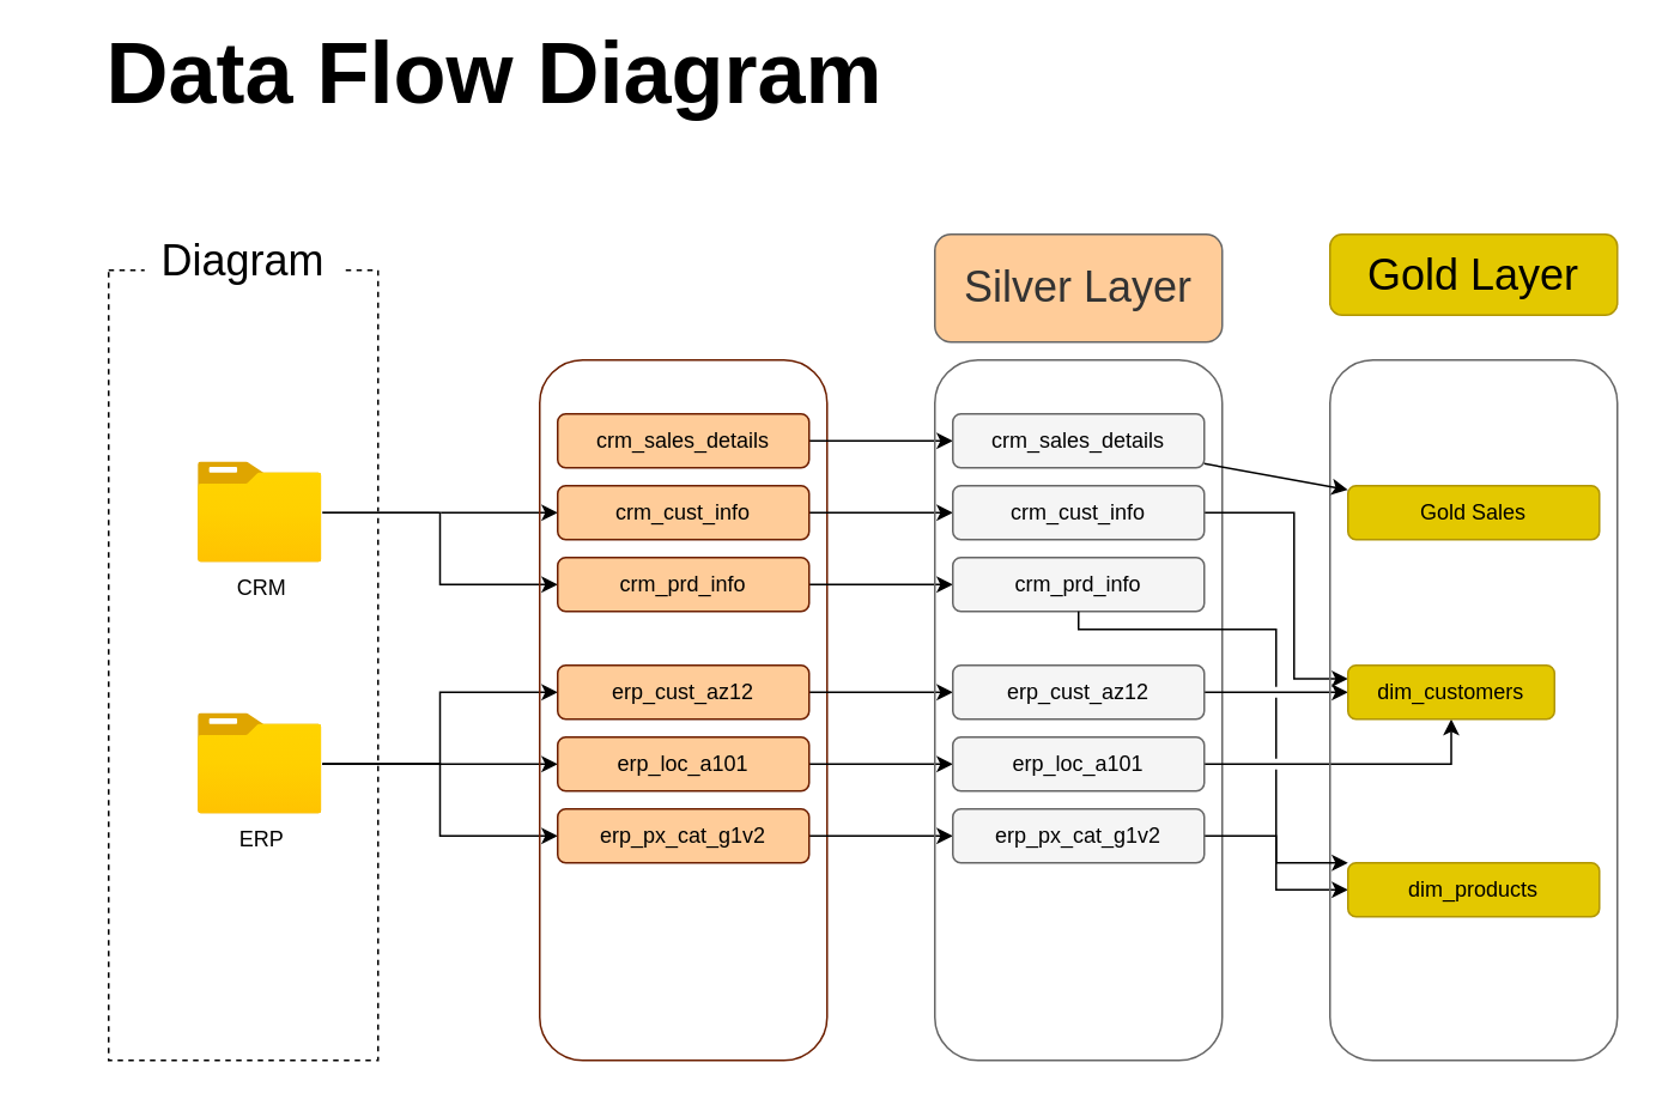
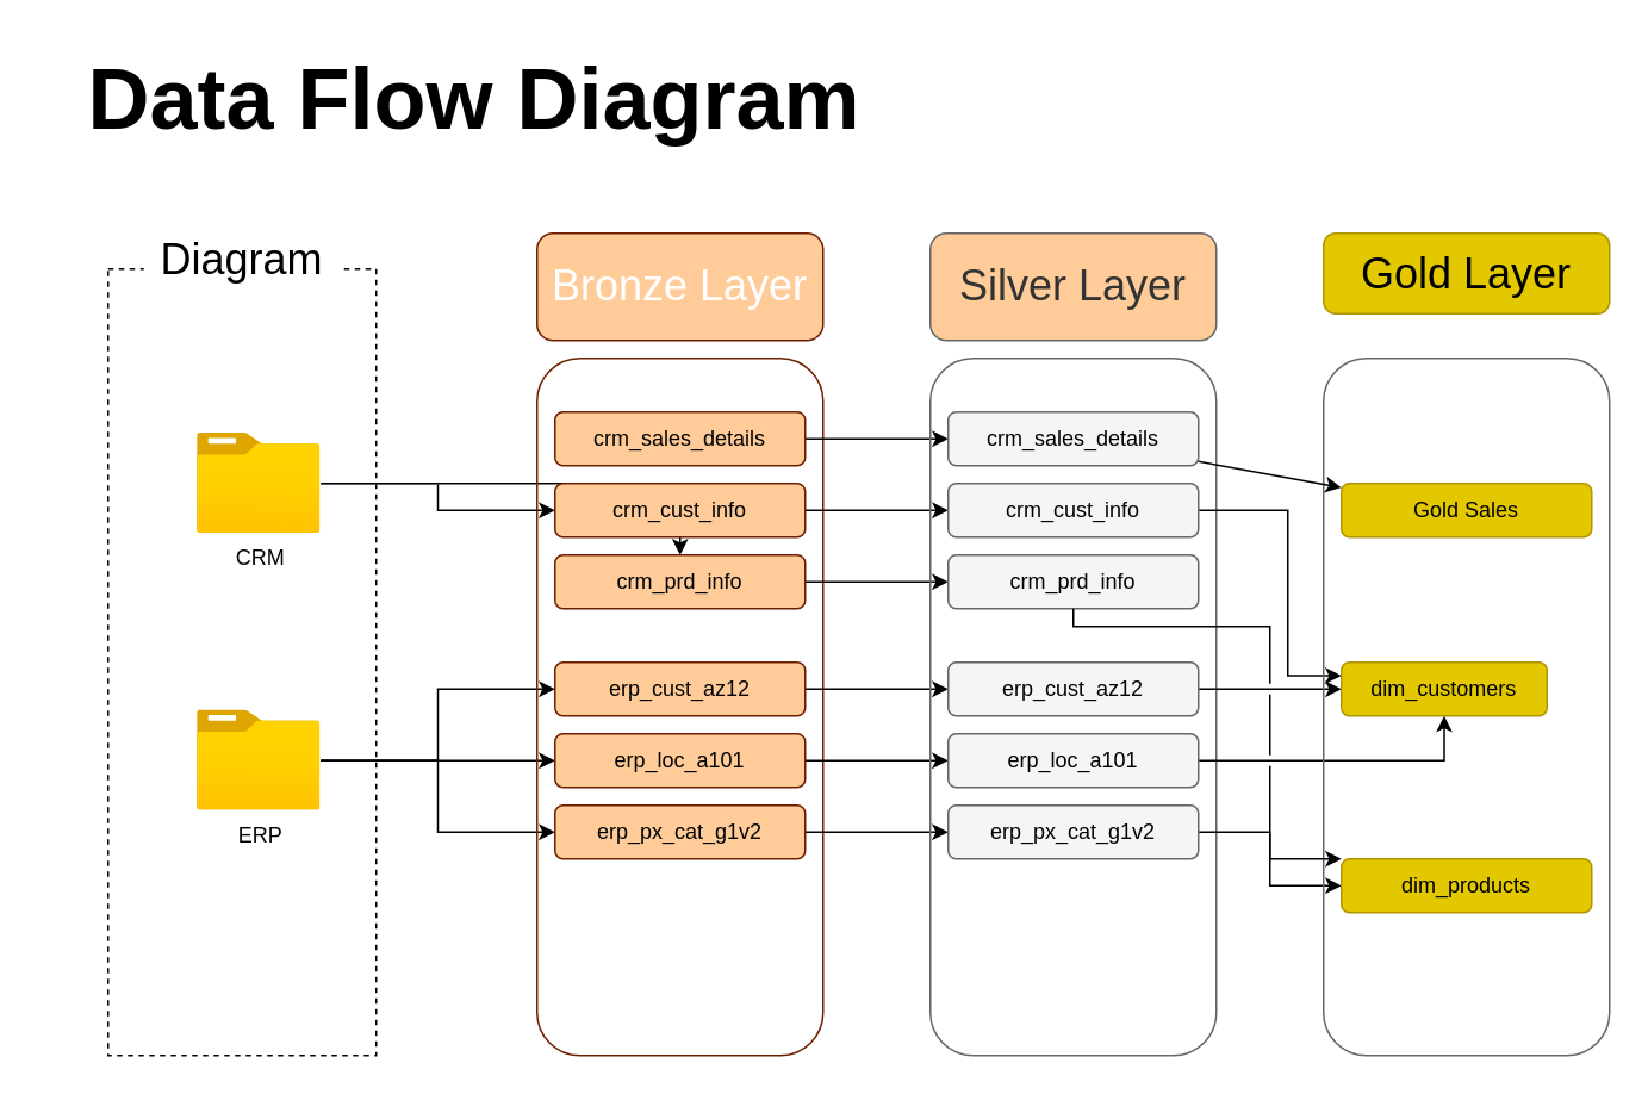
- <mxCell id="26" value="&lt;font style=&quot;font-size: 48px;&quot;&gt;Data Flow Diagram&lt;/font&gt;" style="text;html=1;align=center;verticalAlign=middle;whiteSpace=wrap;rounded=0;fontStyle=1" parent="1" vertex="1"><mxGeometry x="30" y="5" width="490" height="70" as="geometry" /></mxCell>
+ <mxCell id="26" value="&lt;font style=&quot;font-size: 48px;&quot;&gt;Data Flow Diagram&lt;/font&gt;" style="text;html=1;align=center;verticalAlign=middle;whiteSpace=wrap;rounded=0;fontStyle=1" parent="1" vertex="1"><mxGeometry y="20" width="490" height="70" as="geometry" x="20" /></mxCell>
+ <mxCell id="13" value="&lt;font style=&quot;font-size: 24px;&quot;&gt;Bronze Layer&lt;/font&gt;" style="rounded=1;whiteSpace=wrap;html=1;fillColor=#FFCC99;fontColor=#ffffff;strokeColor=#6D1F00;" parent="1" vertex="1"><mxGeometry x="300" y="130" width="160" height="60" as="geometry" /></mxCell>
- <mxCell id="7" value="CRM&lt;div&gt;&lt;br&gt;&lt;/div&gt;" style="image;aspect=fixed;html=1;points=[];align=center;fontSize=12;image=img/lib/azure2/general/Folder_Blank.svg;" parent="1" vertex="1"><mxGeometry x="110" y="257" width="69" height="56.0" as="geometry" /></mxCell>
+ <mxCell id="7" value="CRM&lt;div&gt;&lt;br&gt;&lt;/div&gt;" style="image;aspect=fixed;html=1;points=[];align=center;fontSize=12;image=img/lib/azure2/general/Folder_Blank.svg;" parent="1" vertex="1"><mxGeometry x="110" y="242" width="69" height="56.0" as="geometry" /></mxCell>
